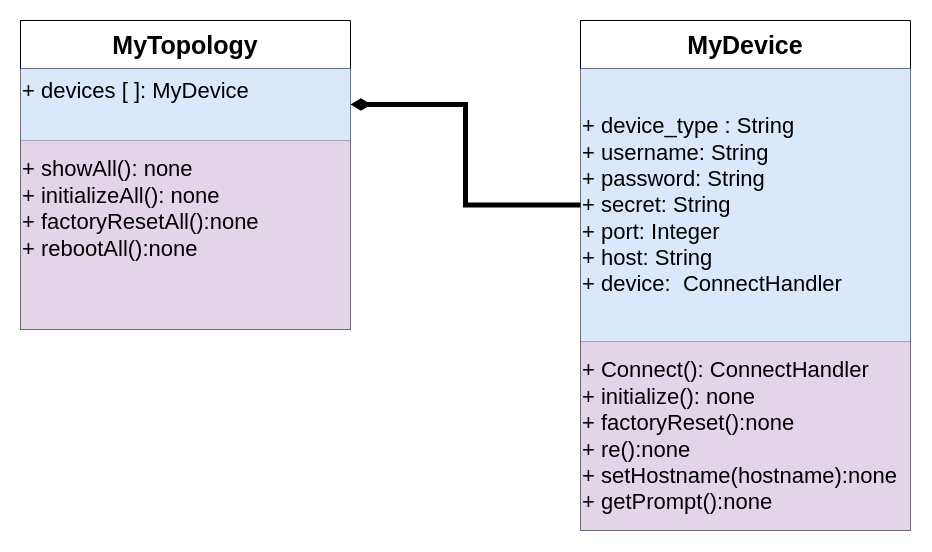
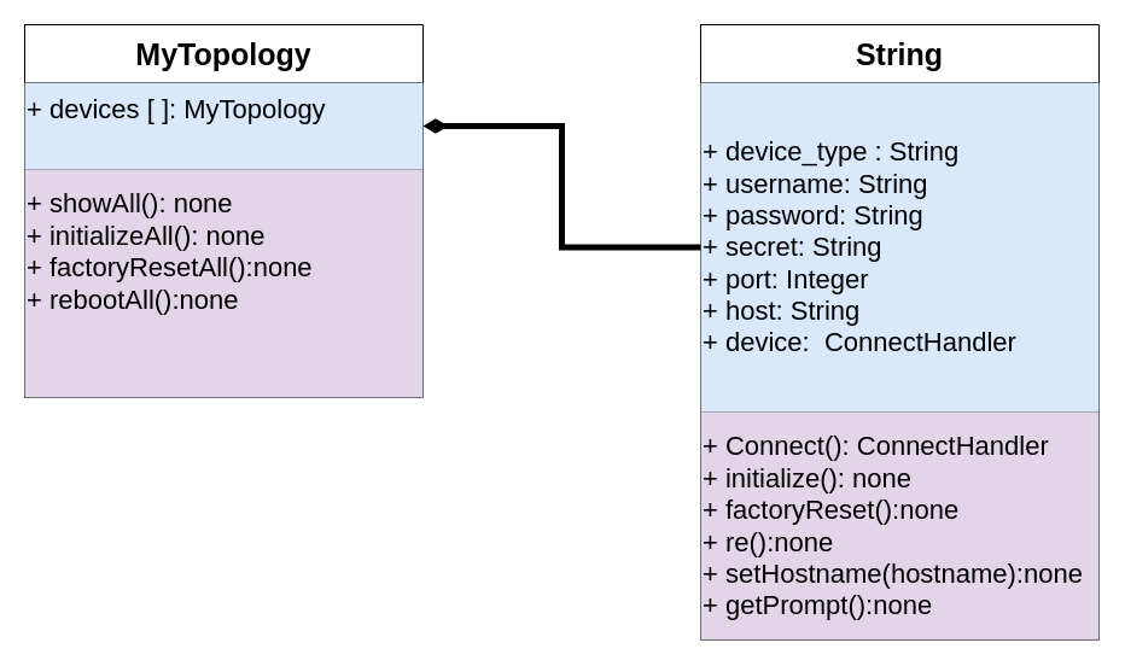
- <mxCell id="4" value="&lt;b&gt;&lt;font style=&quot;font-size: 25px;&quot;&gt;MyDevice&lt;/font&gt;&lt;/b&gt;" style="shape=partialRectangle;html=1;whiteSpace=wrap;connectable=0;strokeColor=inherit;overflow=hidden;fillColor=none;top=0;left=0;bottom=0;right=0;pointerEvents=1;" vertex="1" parent="3"><mxGeometry width="330" height="48" as="geometry"><mxRectangle width="330" height="48" as="alternateBounds" /></mxGeometry></mxCell>
+ <mxCell id="4" value="&lt;b&gt;&lt;font style=&quot;font-size: 25px;&quot;&gt;String&lt;/font&gt;&lt;/b&gt;" style="shape=partialRectangle;html=1;whiteSpace=wrap;connectable=0;strokeColor=inherit;overflow=hidden;fillColor=none;top=0;left=0;bottom=0;right=0;pointerEvents=1;" vertex="1" parent="3"><mxGeometry width="330" height="48" as="geometry"><mxRectangle width="330" height="48" as="alternateBounds" /></mxGeometry></mxCell>
- <mxCell id="13" value="+ devices [ ]: MyDevice&amp;nbsp;&lt;br&gt;&amp;nbsp;" style="shape=partialRectangle;html=1;whiteSpace=wrap;connectable=0;strokeColor=#6c8ebf;overflow=hidden;fillColor=#dae8fc;top=0;left=0;bottom=0;right=0;pointerEvents=1;align=left;fontSize=22;" vertex="1" parent="12"><mxGeometry width="330" height="72" as="geometry"><mxRectangle width="330" height="72" as="alternateBounds" /></mxGeometry></mxCell>
+ <mxCell id="13" value="+ devices [ ]: MyTopology&amp;nbsp;&lt;br&gt;&amp;nbsp;" style="shape=partialRectangle;html=1;whiteSpace=wrap;connectable=0;strokeColor=#6c8ebf;overflow=hidden;fillColor=#dae8fc;top=0;left=0;bottom=0;right=0;pointerEvents=1;align=left;fontSize=22;" vertex="1" parent="12"><mxGeometry width="330" height="72" as="geometry"><mxRectangle width="330" height="72" as="alternateBounds" /></mxGeometry></mxCell>
